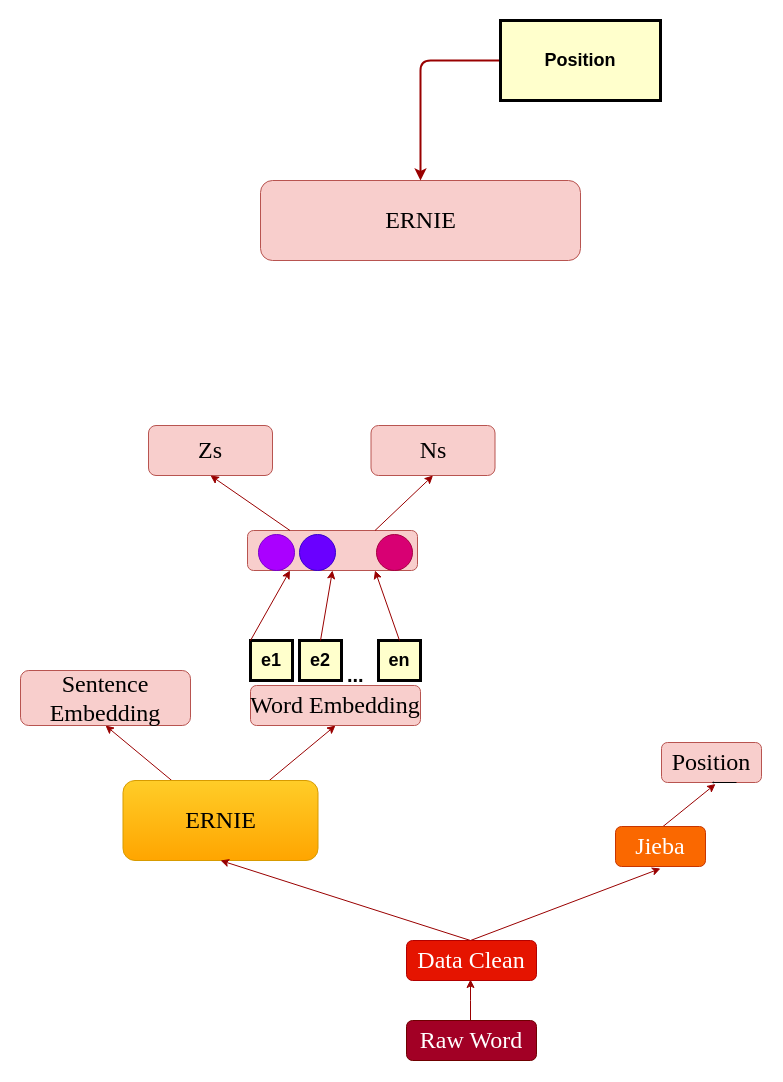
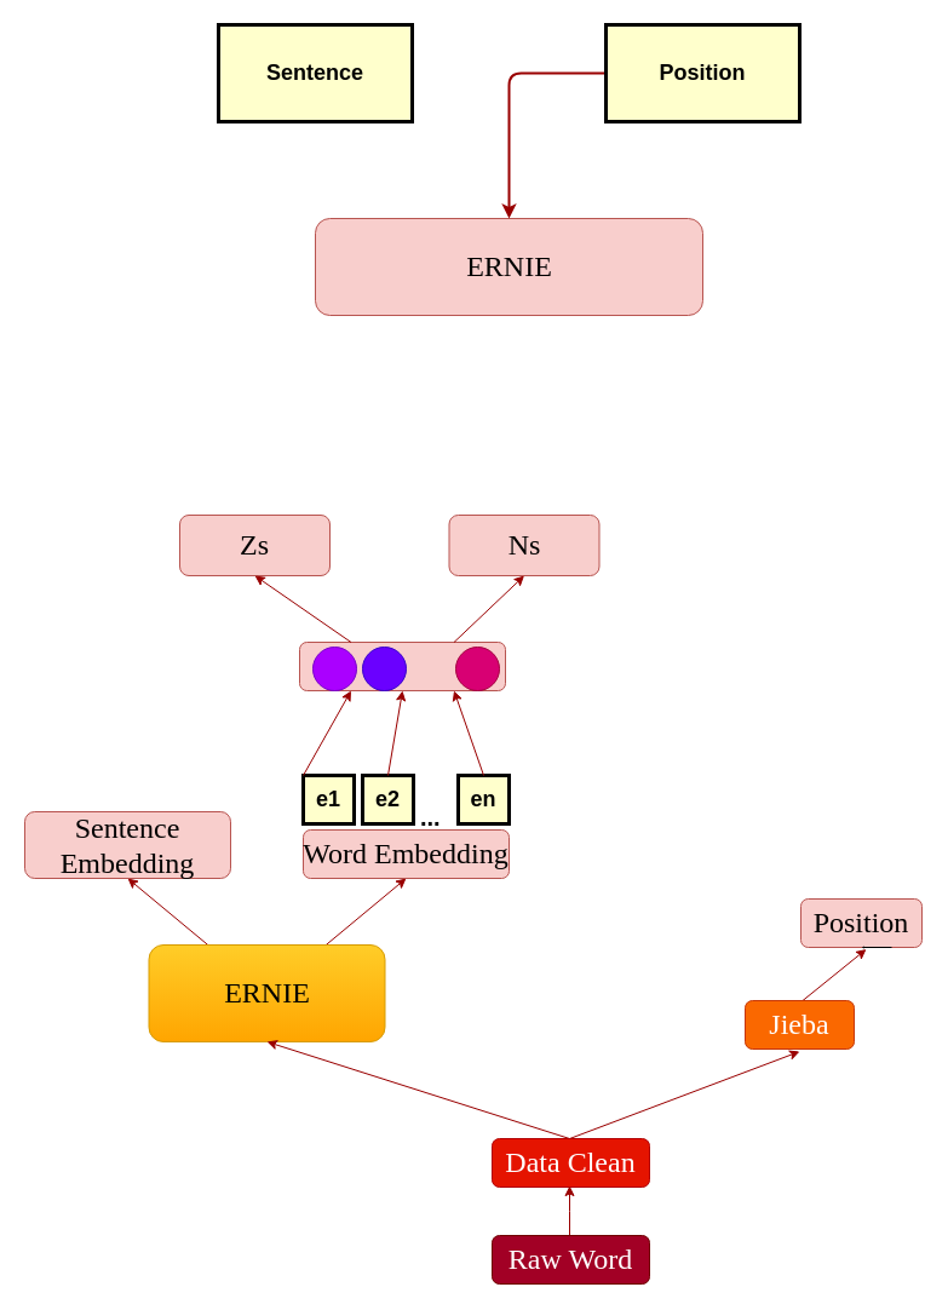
+ <mxCell id="7" value="Sentence" style="whiteSpace=wrap;align=center;verticalAlign=middle;fontStyle=1;strokeWidth=3;fillColor=#FFFFCC;fontSize=18;" parent="1" vertex="1"><mxGeometry x="180" y="20" width="160" height="80" as="geometry" /></mxCell>
